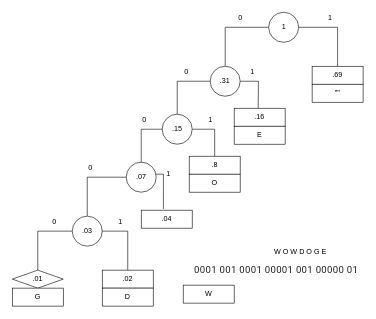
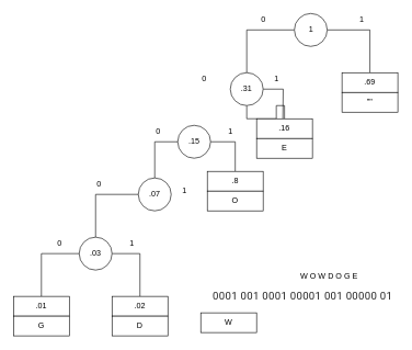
- <mxCell id="9" style="edgeStyle=orthogonalEdgeStyle;rounded=0;orthogonalLoop=1;jettySize=auto;html=1;entryX=0.5;entryY=0;entryDx=0;entryDy=0;endArrow=none;endFill=0;" edge="1" parent="1" source="10" target="17"><mxGeometry relative="1" as="geometry" /></mxCell>
+ <mxCell id="9" style="edgeStyle=orthogonalEdgeStyle;rounded=0;orthogonalLoop=1;jettySize=auto;html=1;endArrow=none;endFill=0;" edge="1" parent="1" source="10" target="11"><mxGeometry relative="1" as="geometry" /></mxCell>
- <mxCell id="22" style="edgeStyle=orthogonalEdgeStyle;rounded=0;orthogonalLoop=1;jettySize=auto;html=1;entryX=0.435;entryY=-0.067;entryDx=0;entryDy=0;entryPerimeter=0;endArrow=none;endFill=0;" edge="1" parent="1" source="24" target="25"><mxGeometry relative="1" as="geometry"><Array as="points"><mxPoint x="272" y="290" /></Array></mxGeometry></mxCell>
- <mxCell id="25" value=".04" style="rounded=0;whiteSpace=wrap;html=1;" vertex="1" parent="1"><mxGeometry x="235" y="350" width="85" height="30" as="geometry" /></mxCell>
- <mxCell id="32" value=".01" style="rhombus;whiteSpace=wrap;html=1;" vertex="1" parent="1"><mxGeometry x="20" y="450" width="85" height="30" as="geometry" /></mxCell>
+ <mxCell id="32" value=".01" style="rounded=0;whiteSpace=wrap;html=1;" vertex="1" parent="1"><mxGeometry x="20" y="450" width="85" height="30" as="geometry" /></mxCell>
